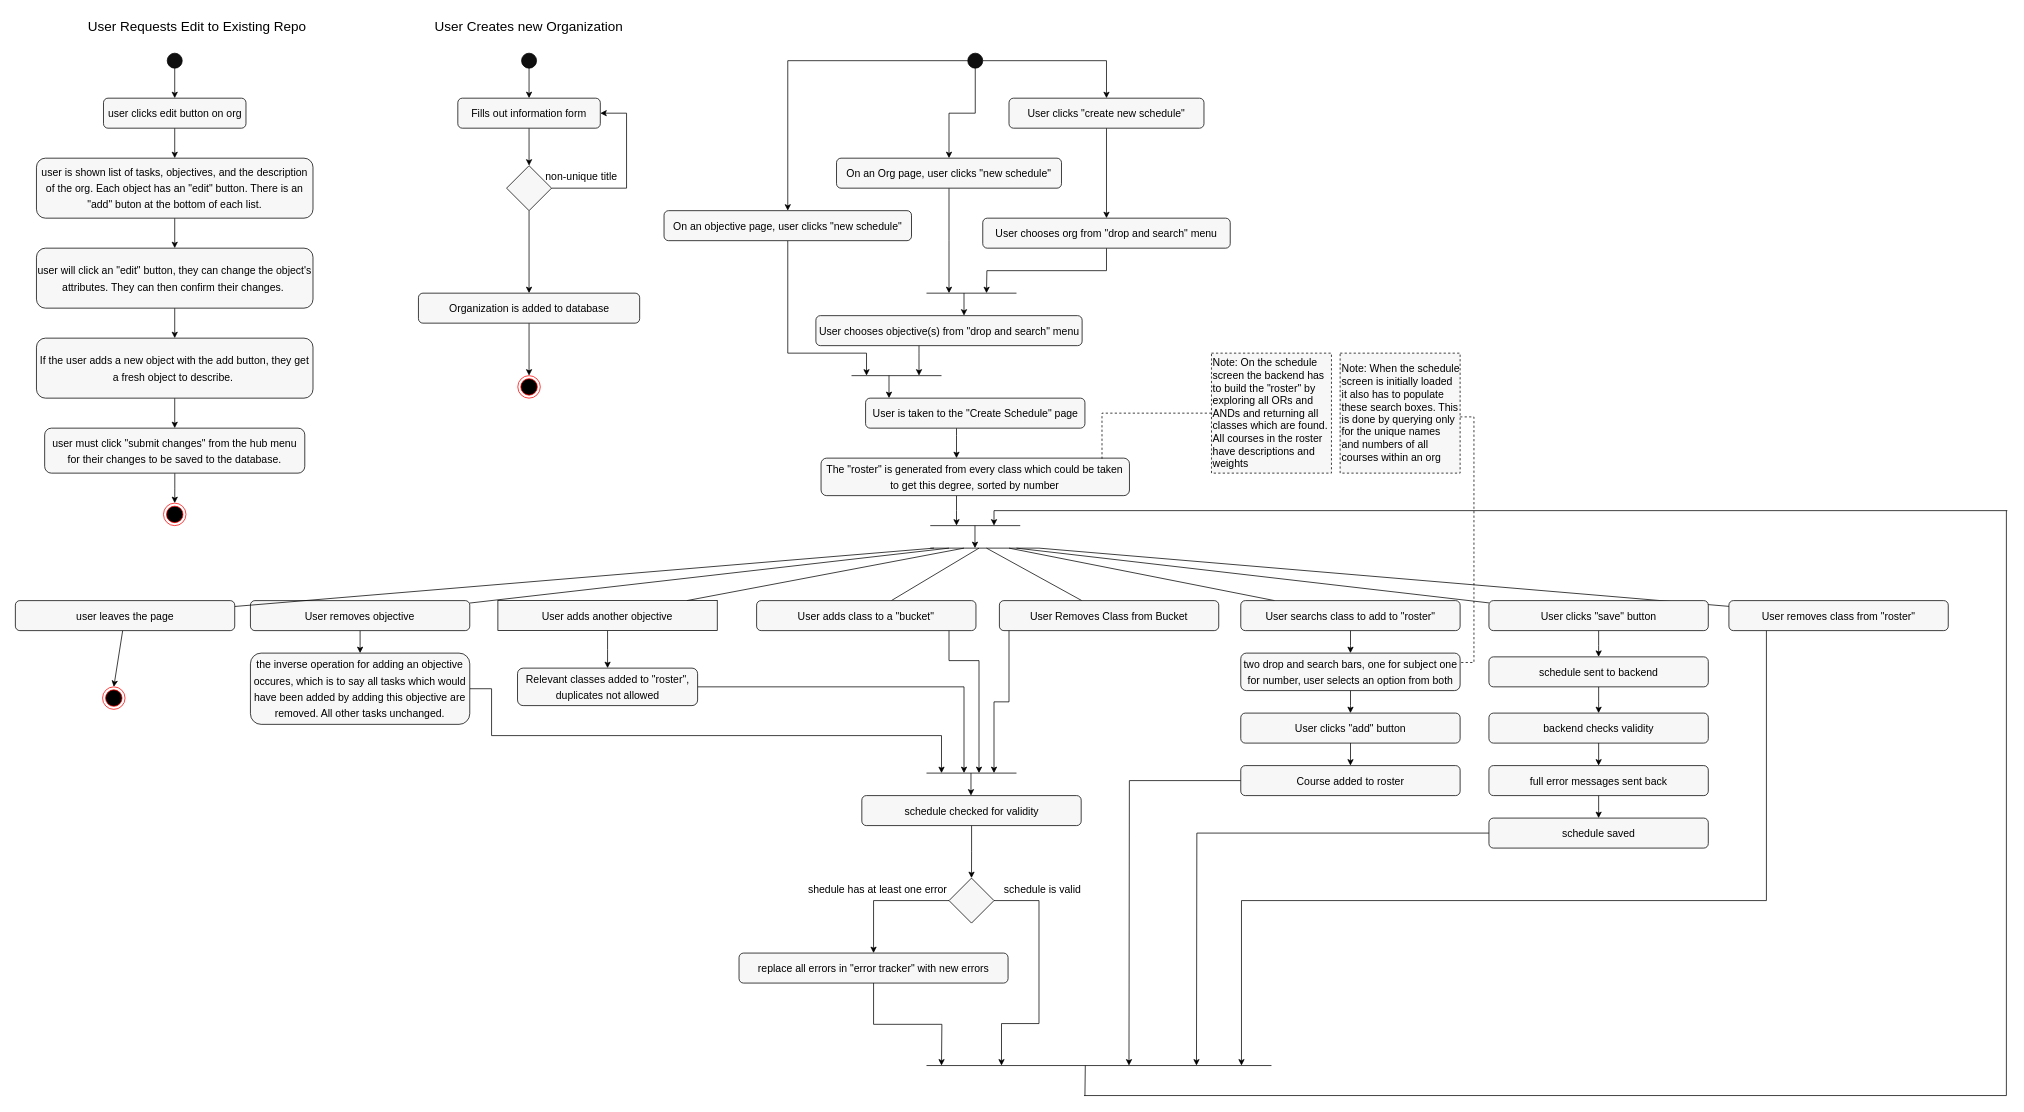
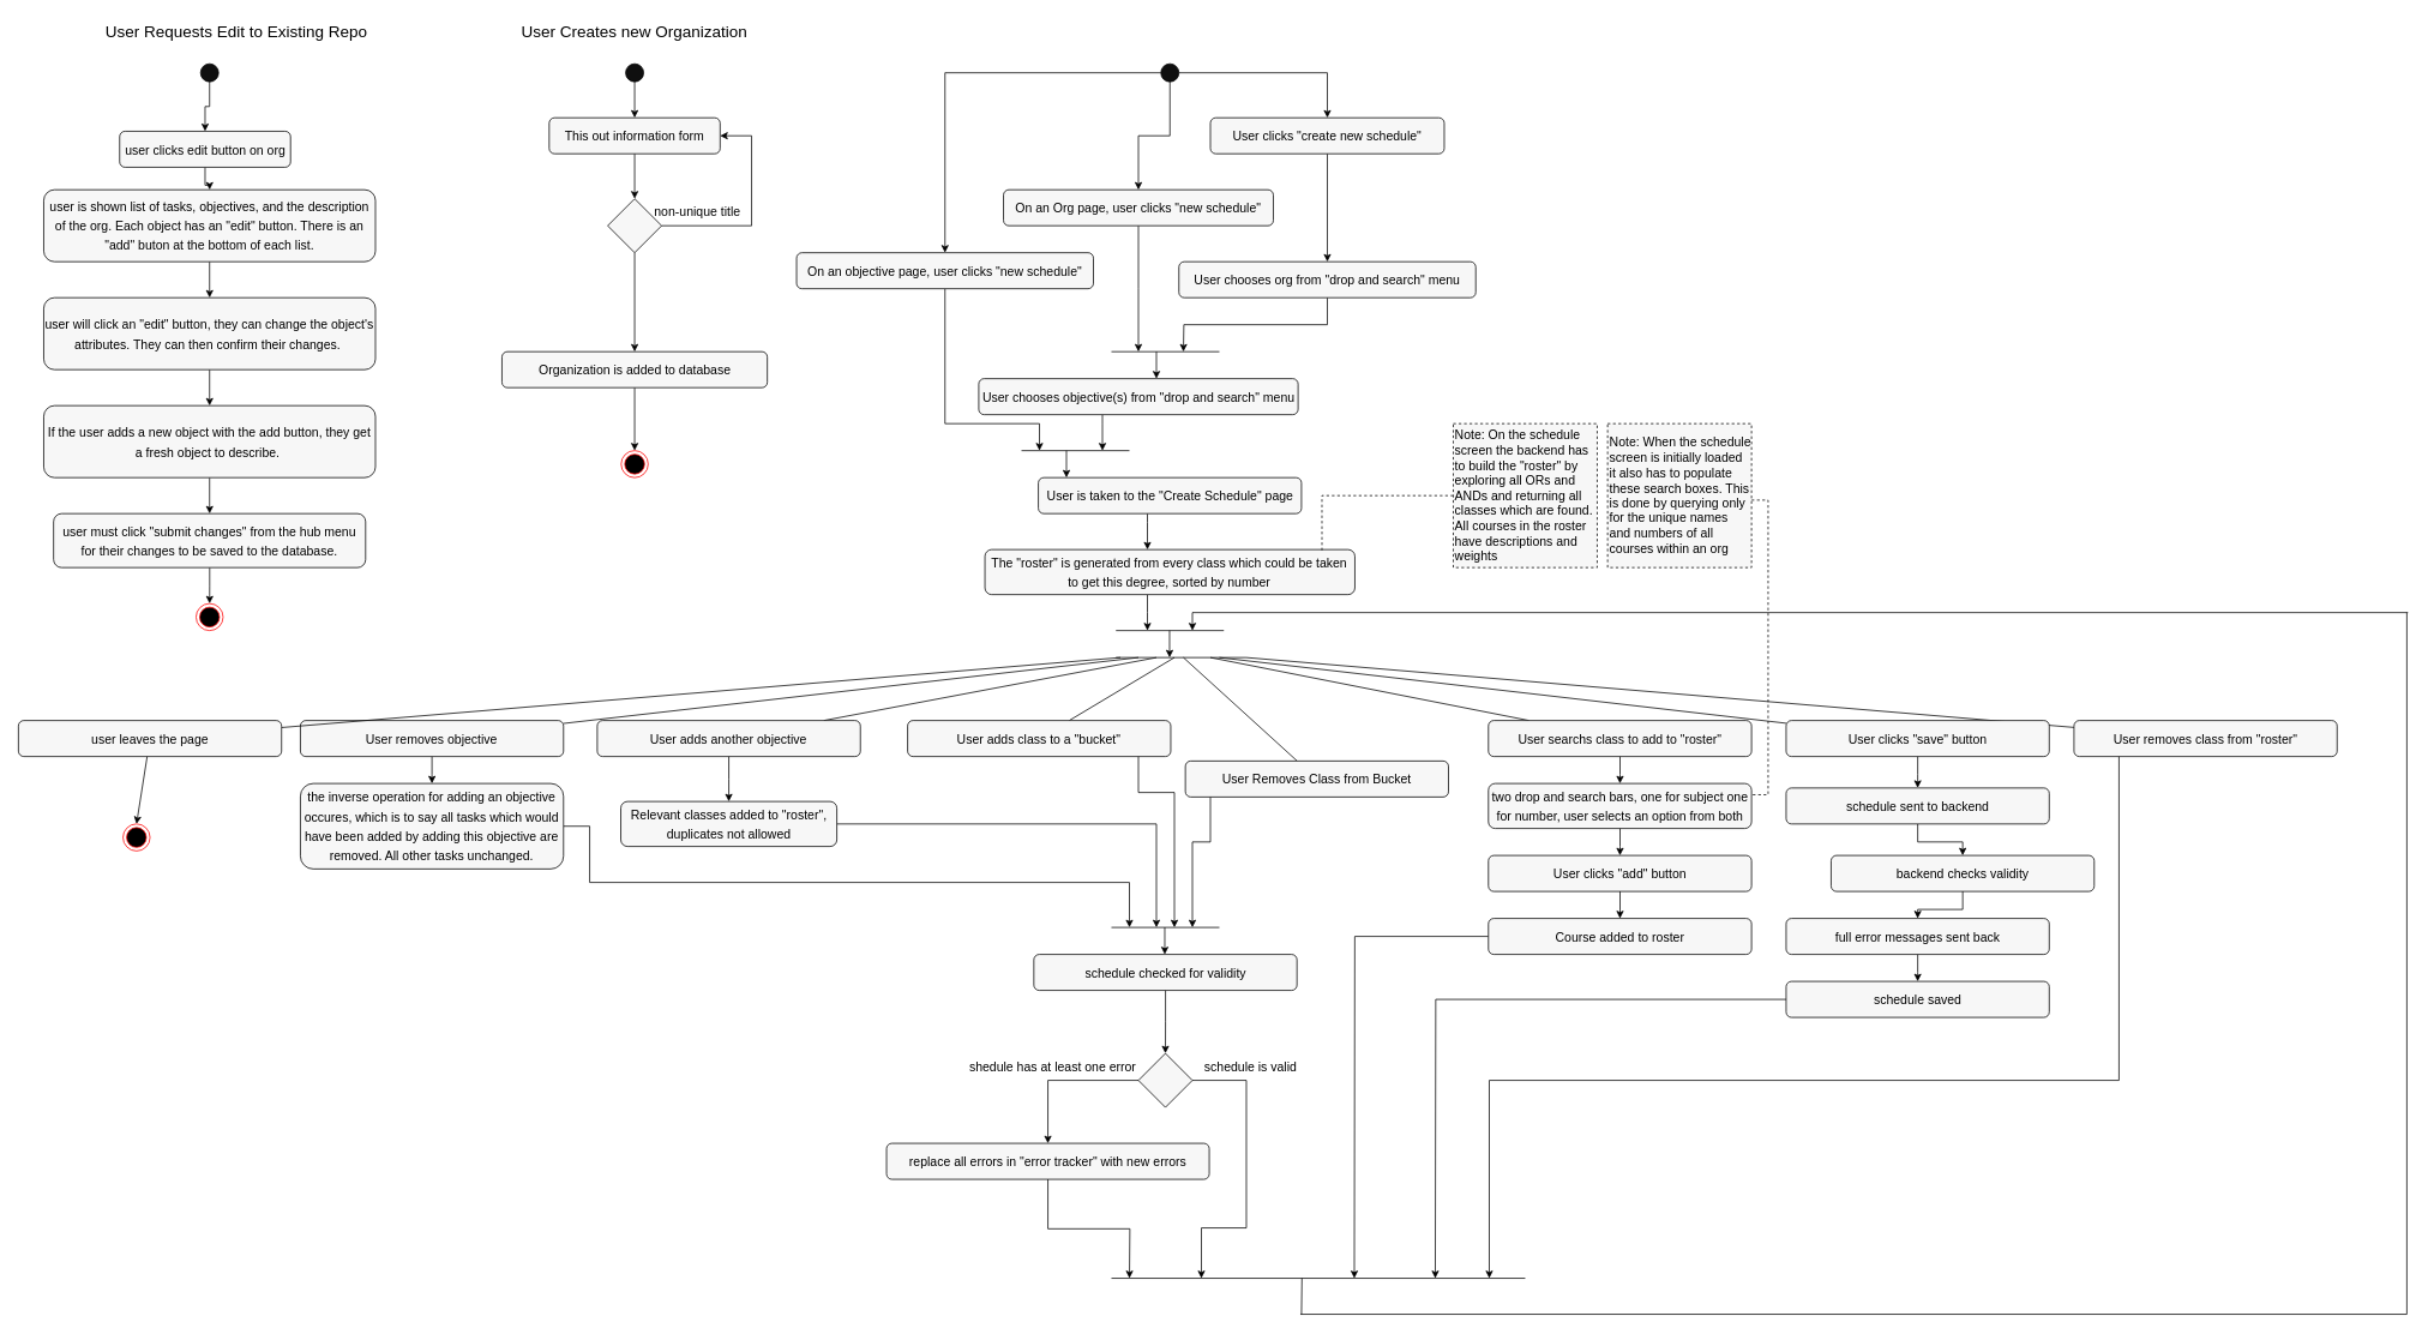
- <mxCell id="107" value="&lt;font style=&quot;font-size: 14px;&quot;&gt;user clicks edit button on org&lt;/font&gt;" style="rounded=1;whiteSpace=wrap;html=1;fontSize=18;fillColor=#F7F7F7;" parent="1" vertex="1"><mxGeometry x="137.5" y="130" width="190" height="40" as="geometry" /></mxCell>
+ <mxCell id="107" value="&lt;font style=&quot;font-size: 14px;&quot;&gt;user clicks edit button on org&lt;/font&gt;" style="rounded=1;whiteSpace=wrap;html=1;fontSize=18;fillColor=#F7F7F7;" parent="1" vertex="1"><mxGeometry x="132.5" y="145" width="190" height="40" as="geometry" /></mxCell>
- <mxCell id="8" value="&lt;font style=&quot;font-size: 14px;&quot;&gt;Fills out information form&lt;/font&gt;" style="rounded=1;whiteSpace=wrap;html=1;fontSize=18;fillColor=#F7F7F7;" parent="1" vertex="1"><mxGeometry x="610" y="130" width="190" height="40" as="geometry" /></mxCell>
+ <mxCell id="8" value="&lt;font style=&quot;font-size: 14px;&quot;&gt;This out information form&lt;/font&gt;" style="rounded=1;whiteSpace=wrap;html=1;fontSize=18;fillColor=#F7F7F7;" parent="1" vertex="1"><mxGeometry x="610" y="130" width="190" height="40" as="geometry" /></mxCell>
- <mxCell id="40" value="&lt;font style=&quot;font-size: 14px;&quot;&gt;User adds another objective&lt;/font&gt;" style="whiteSpace=wrap;html=1;fontSize=18;fillColor=#F7F7F7;rounded=0;" parent="1" vertex="1"><mxGeometry x="663.44" y="800" width="292.5" height="40" as="geometry" /></mxCell>
+ <mxCell id="40" value="&lt;font style=&quot;font-size: 14px;&quot;&gt;User adds another objective&lt;/font&gt;" style="rounded=1;whiteSpace=wrap;html=1;fontSize=18;fillColor=#F7F7F7;" parent="1" vertex="1"><mxGeometry x="663.44" y="800" width="292.5" height="40" as="geometry" /></mxCell>
- <mxCell id="49" value="&lt;font style=&quot;font-size: 14px;&quot;&gt;User Removes Class from Bucket&lt;/font&gt;" style="rounded=1;whiteSpace=wrap;html=1;fontSize=18;fillColor=#F7F7F7;" parent="1" vertex="1"><mxGeometry x="1332.19" y="800" width="292.5" height="40" as="geometry" /></mxCell>
+ <mxCell id="49" value="&lt;font style=&quot;font-size: 14px;&quot;&gt;User Removes Class from Bucket&lt;/font&gt;" style="rounded=1;whiteSpace=wrap;html=1;fontSize=18;fillColor=#F7F7F7;" parent="1" vertex="1"><mxGeometry x="1317.19" y="845" width="292.5" height="40" as="geometry" /></mxCell>
- <mxCell id="89" value="&lt;span style=&quot;font-size: 14px;&quot;&gt;backend checks validity&lt;/span&gt;" style="rounded=1;whiteSpace=wrap;html=1;fontSize=18;fillColor=#F7F7F7;" parent="1" vertex="1"><mxGeometry x="1985" y="950" width="292.5" height="40" as="geometry" /></mxCell>
+ <mxCell id="89" value="&lt;span style=&quot;font-size: 14px;&quot;&gt;backend checks validity&lt;/span&gt;" style="rounded=1;whiteSpace=wrap;html=1;fontSize=18;fillColor=#F7F7F7;" parent="1" vertex="1"><mxGeometry x="2035" y="950" width="292.5" height="40" as="geometry" /></mxCell>
